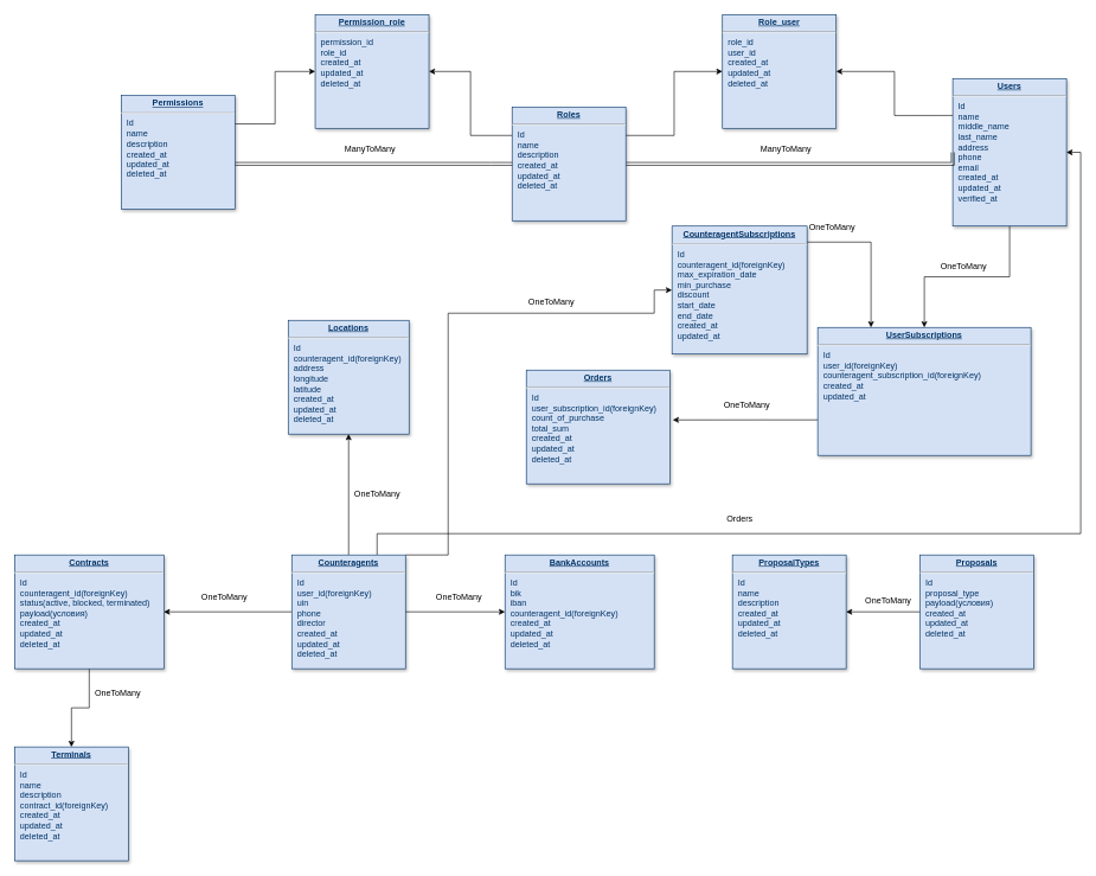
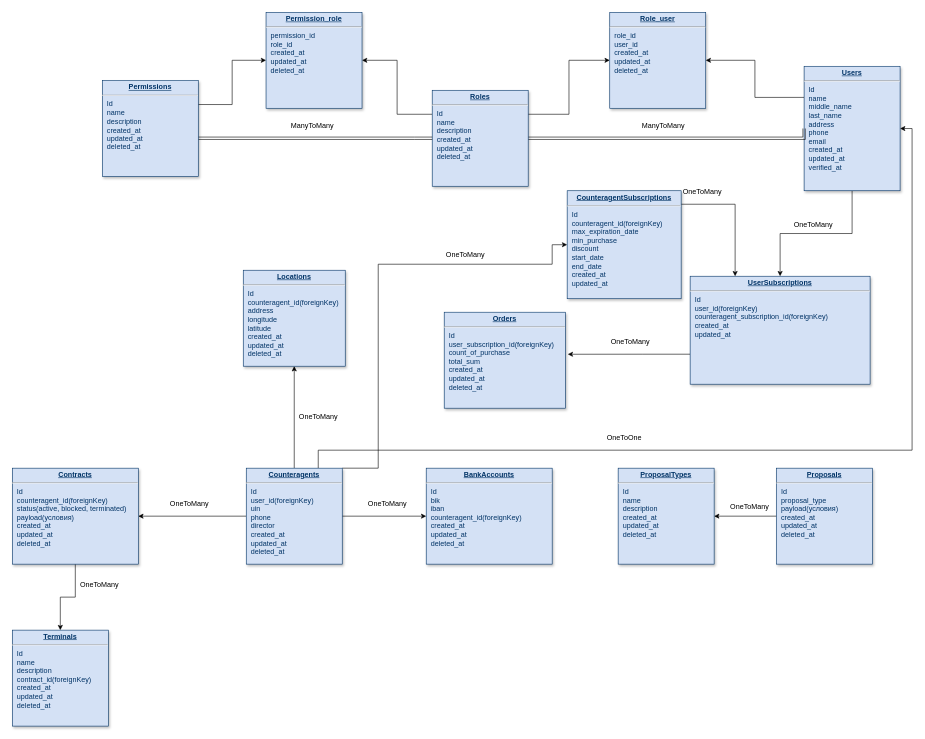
- <mxCell id="41" value="Orders" style="text;html=1;align=center;verticalAlign=middle;resizable=0;points=[];autosize=1;strokeColor=none;fillColor=none;" vertex="1" parent="1"><mxGeometry x="1000" y="715" width="80" height="30" as="geometry" /></mxCell>
+ <mxCell id="41" value="OneToOne" style="text;html=1;align=center;verticalAlign=middle;resizable=0;points=[];autosize=1;strokeColor=none;fillColor=none;" vertex="1" parent="1"><mxGeometry x="1000" y="715" width="80" height="30" as="geometry" /></mxCell>
